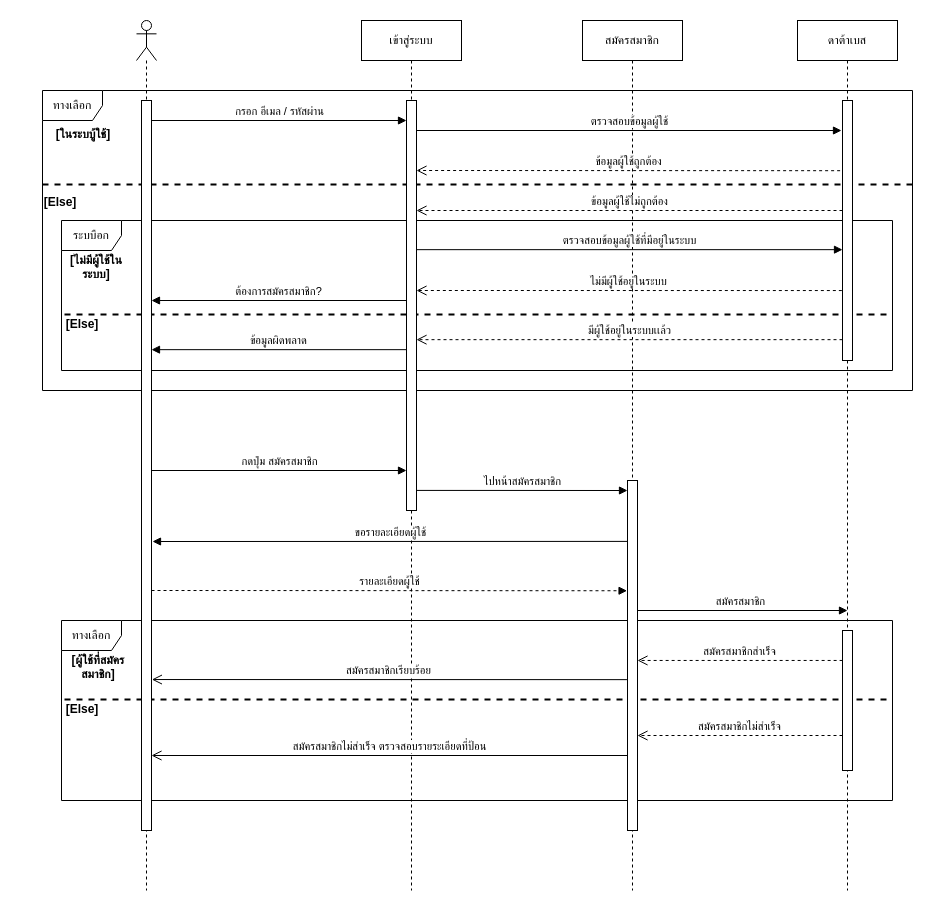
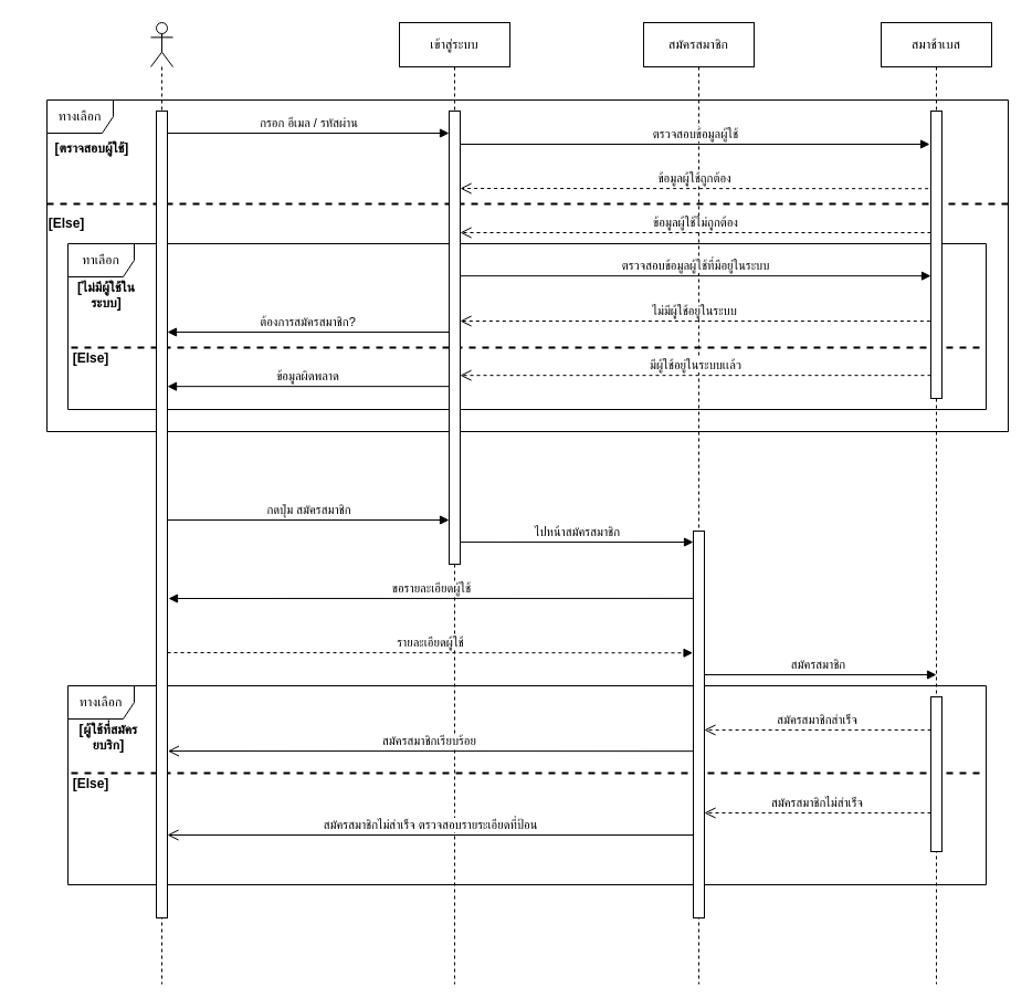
- <mxCell id="9" value="ดาต้าเบส" style="shape=umlLifeline;perimeter=lifelinePerimeter;whiteSpace=wrap;html=1;container=1;collapsible=0;recursiveResize=0;outlineConnect=0;strokeWidth=1;" vertex="1" parent="1"><mxGeometry x="797" y="20" width="100" height="870" as="geometry" /></mxCell>
+ <mxCell id="9" value="สมาช้าเบส" style="shape=umlLifeline;perimeter=lifelinePerimeter;whiteSpace=wrap;html=1;container=1;collapsible=0;recursiveResize=0;outlineConnect=0;strokeWidth=1;" vertex="1" parent="1"><mxGeometry x="797" y="20" width="100" height="870" as="geometry" /></mxCell>
- <mxCell id="30" value="[ในระบบู้ใช้]" style="text;align=center;fontStyle=1;verticalAlign=middle;spacingLeft=3;spacingRight=3;strokeColor=none;rotatable=0;points=[[0,0.5],[1,0.5]];portConstraint=eastwest;" vertex="1" parent="1"><mxGeometry x="43" y="120" width="80" height="26" as="geometry" /></mxCell>
+ <mxCell id="30" value="[ตราจสอบผู้ใช้]" style="text;align=center;fontStyle=1;verticalAlign=middle;spacingLeft=3;spacingRight=3;strokeColor=none;rotatable=0;points=[[0,0.5],[1,0.5]];portConstraint=eastwest;" vertex="1" parent="1"><mxGeometry x="43" y="120" width="80" height="26" as="geometry" /></mxCell>
- <mxCell id="14" value="ระบบือก" style="shape=umlFrame;whiteSpace=wrap;html=1;strokeWidth=1;" vertex="1" parent="1"><mxGeometry x="61" y="220" width="831" height="150" as="geometry" /></mxCell>
+ <mxCell id="14" value="ทาเลือก" style="shape=umlFrame;whiteSpace=wrap;html=1;strokeWidth=1;" vertex="1" parent="1"><mxGeometry x="61" y="220" width="831" height="150" as="geometry" /></mxCell>
- <mxCell id="36" value="[ผู้ใช้ที่สมัคร&#10;สมาชิก]" style="text;align=center;fontStyle=1;verticalAlign=middle;spacingLeft=3;spacingRight=3;strokeColor=none;rotatable=0;points=[[0,0.5],[1,0.5]];portConstraint=eastwest;" vertex="1" parent="1"><mxGeometry x="58" y="653" width="80" height="26" as="geometry" /></mxCell>
+ <mxCell id="36" value="[ผู้ใช้ที่สมัคร&#10;ยบริก]" style="text;align=center;fontStyle=1;verticalAlign=middle;spacingLeft=3;spacingRight=3;strokeColor=none;rotatable=0;points=[[0,0.5],[1,0.5]];portConstraint=eastwest;" vertex="1" parent="1"><mxGeometry x="58" y="653" width="80" height="26" as="geometry" /></mxCell>
